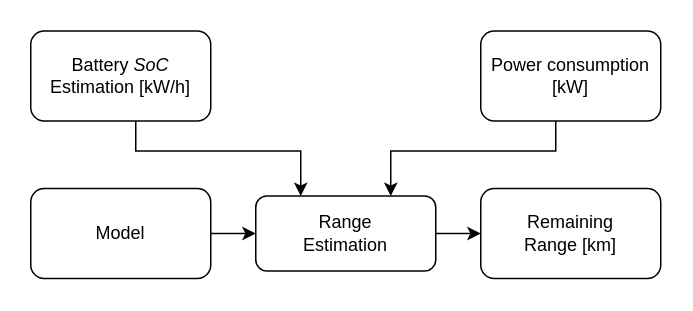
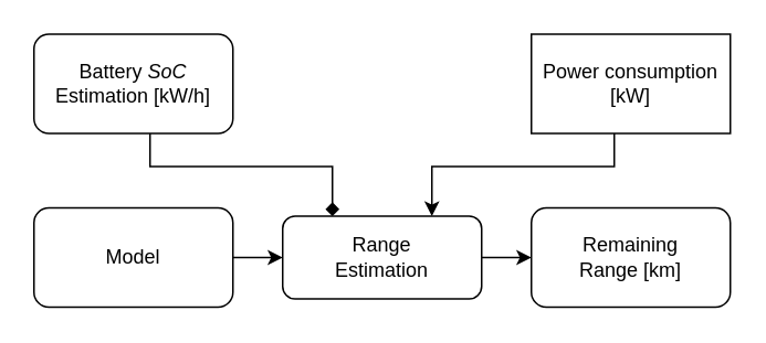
- <mxCell id="3" value="Power consumption&lt;br&gt;[kW]" style="rounded=1;whiteSpace=wrap;html=1;" parent="1" vertex="1"><mxGeometry x="320" y="20" width="120" height="60" as="geometry" /></mxCell>
+ <mxCell id="3" value="Power consumption&lt;br&gt;[kW]" style="whiteSpace=wrap;html=1;rounded=0;" parent="1" vertex="1"><mxGeometry x="320" y="20" width="120" height="60" as="geometry" /></mxCell>
- <mxCell id="8" value="" style="endArrow=classic;html=1;rounded=0;edgeStyle=orthogonalEdgeStyle;" parent="1" source="7" target="5" edge="1"><mxGeometry width="50" height="50" relative="1" as="geometry"><mxPoint x="110" y="150" as="sourcePoint" /><mxPoint x="160" y="100" as="targetPoint" /><Array as="points"><mxPoint x="90" y="100" /><mxPoint x="200" y="100" /></Array></mxGeometry></mxCell>
+ <mxCell id="8" value="" style="endArrow=diamond;html=1;rounded=0;edgeStyle=orthogonalEdgeStyle;" parent="1" source="7" target="5" edge="1"><mxGeometry width="50" height="50" relative="1" as="geometry"><mxPoint x="110" y="150" as="sourcePoint" /><mxPoint x="160" y="100" as="targetPoint" /><Array as="points"><mxPoint x="90" y="100" /><mxPoint x="200" y="100" /></Array></mxGeometry></mxCell>
